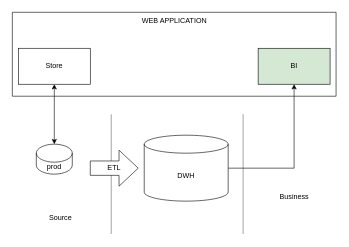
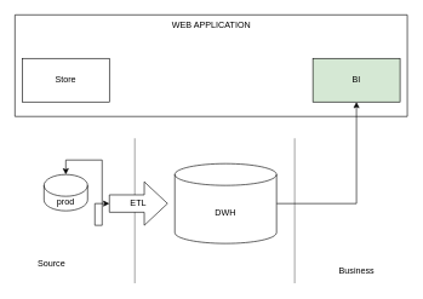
- <mxCell id="2" style="edgeStyle=orthogonalEdgeStyle;rounded=0;orthogonalLoop=1;jettySize=auto;html=1;exitX=0.5;exitY=0;exitDx=0;exitDy=0;exitPerimeter=0;startArrow=classic;startFill=1;" edge="1" parent="1" source="3" target="14"><mxGeometry relative="1" as="geometry" /></mxCell>
+ <mxCell id="2" style="edgeStyle=orthogonalEdgeStyle;rounded=0;orthogonalLoop=1;jettySize=auto;html=1;exitX=0.5;exitY=0;exitDx=0;exitDy=0;exitPerimeter=0;startArrow=classic;startFill=1;" edge="1" parent="1" source="3" target="4"><mxGeometry relative="1" as="geometry" /></mxCell>
- <mxCell id="12" value="Business" style="text;html=1;align=center;verticalAlign=middle;resizable=0;points=[];autosize=1;strokeColor=none;fillColor=none;" vertex="1" parent="1"><mxGeometry x="455" y="313" width="70" height="30" as="geometry" /></mxCell>
+ <mxCell id="12" value="Business" style="text;html=1;align=center;verticalAlign=middle;resizable=0;points=[];autosize=1;strokeColor=none;fillColor=none;" vertex="1" parent="1"><mxGeometry x="455" y="358" width="70" height="30" as="geometry" /></mxCell>
- <mxCell id="11" value="Source" style="text;html=1;align=center;verticalAlign=middle;resizable=0;points=[];autosize=1;strokeColor=none;fillColor=none;" vertex="1" parent="1"><mxGeometry x="70" y="348" width="60" height="30" as="geometry" /></mxCell>
+ <mxCell id="11" value="Source" style="text;html=1;align=center;verticalAlign=middle;resizable=0;points=[];autosize=1;strokeColor=none;fillColor=none;" vertex="1" parent="1"><mxGeometry x="40" y="348" width="60" height="30" as="geometry" /></mxCell>
